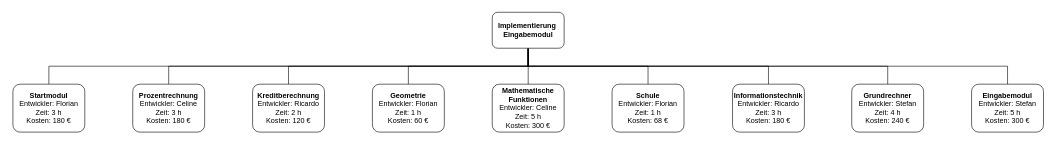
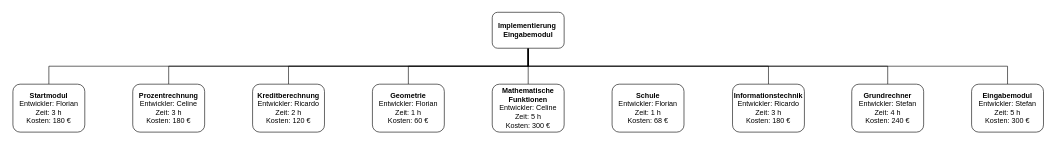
- <mxCell id="10" style="edgeStyle=orthogonalEdgeStyle;rounded=0;orthogonalLoop=1;jettySize=auto;html=1;entryX=0.5;entryY=0;entryDx=0;entryDy=0;endArrow=none;endFill=0;" parent="1" source="11" target="17" edge="1"><mxGeometry relative="1" as="geometry"><Array as="points"><mxPoint x="880" y="110" /><mxPoint x="1080" y="110" /></Array></mxGeometry></mxCell>
